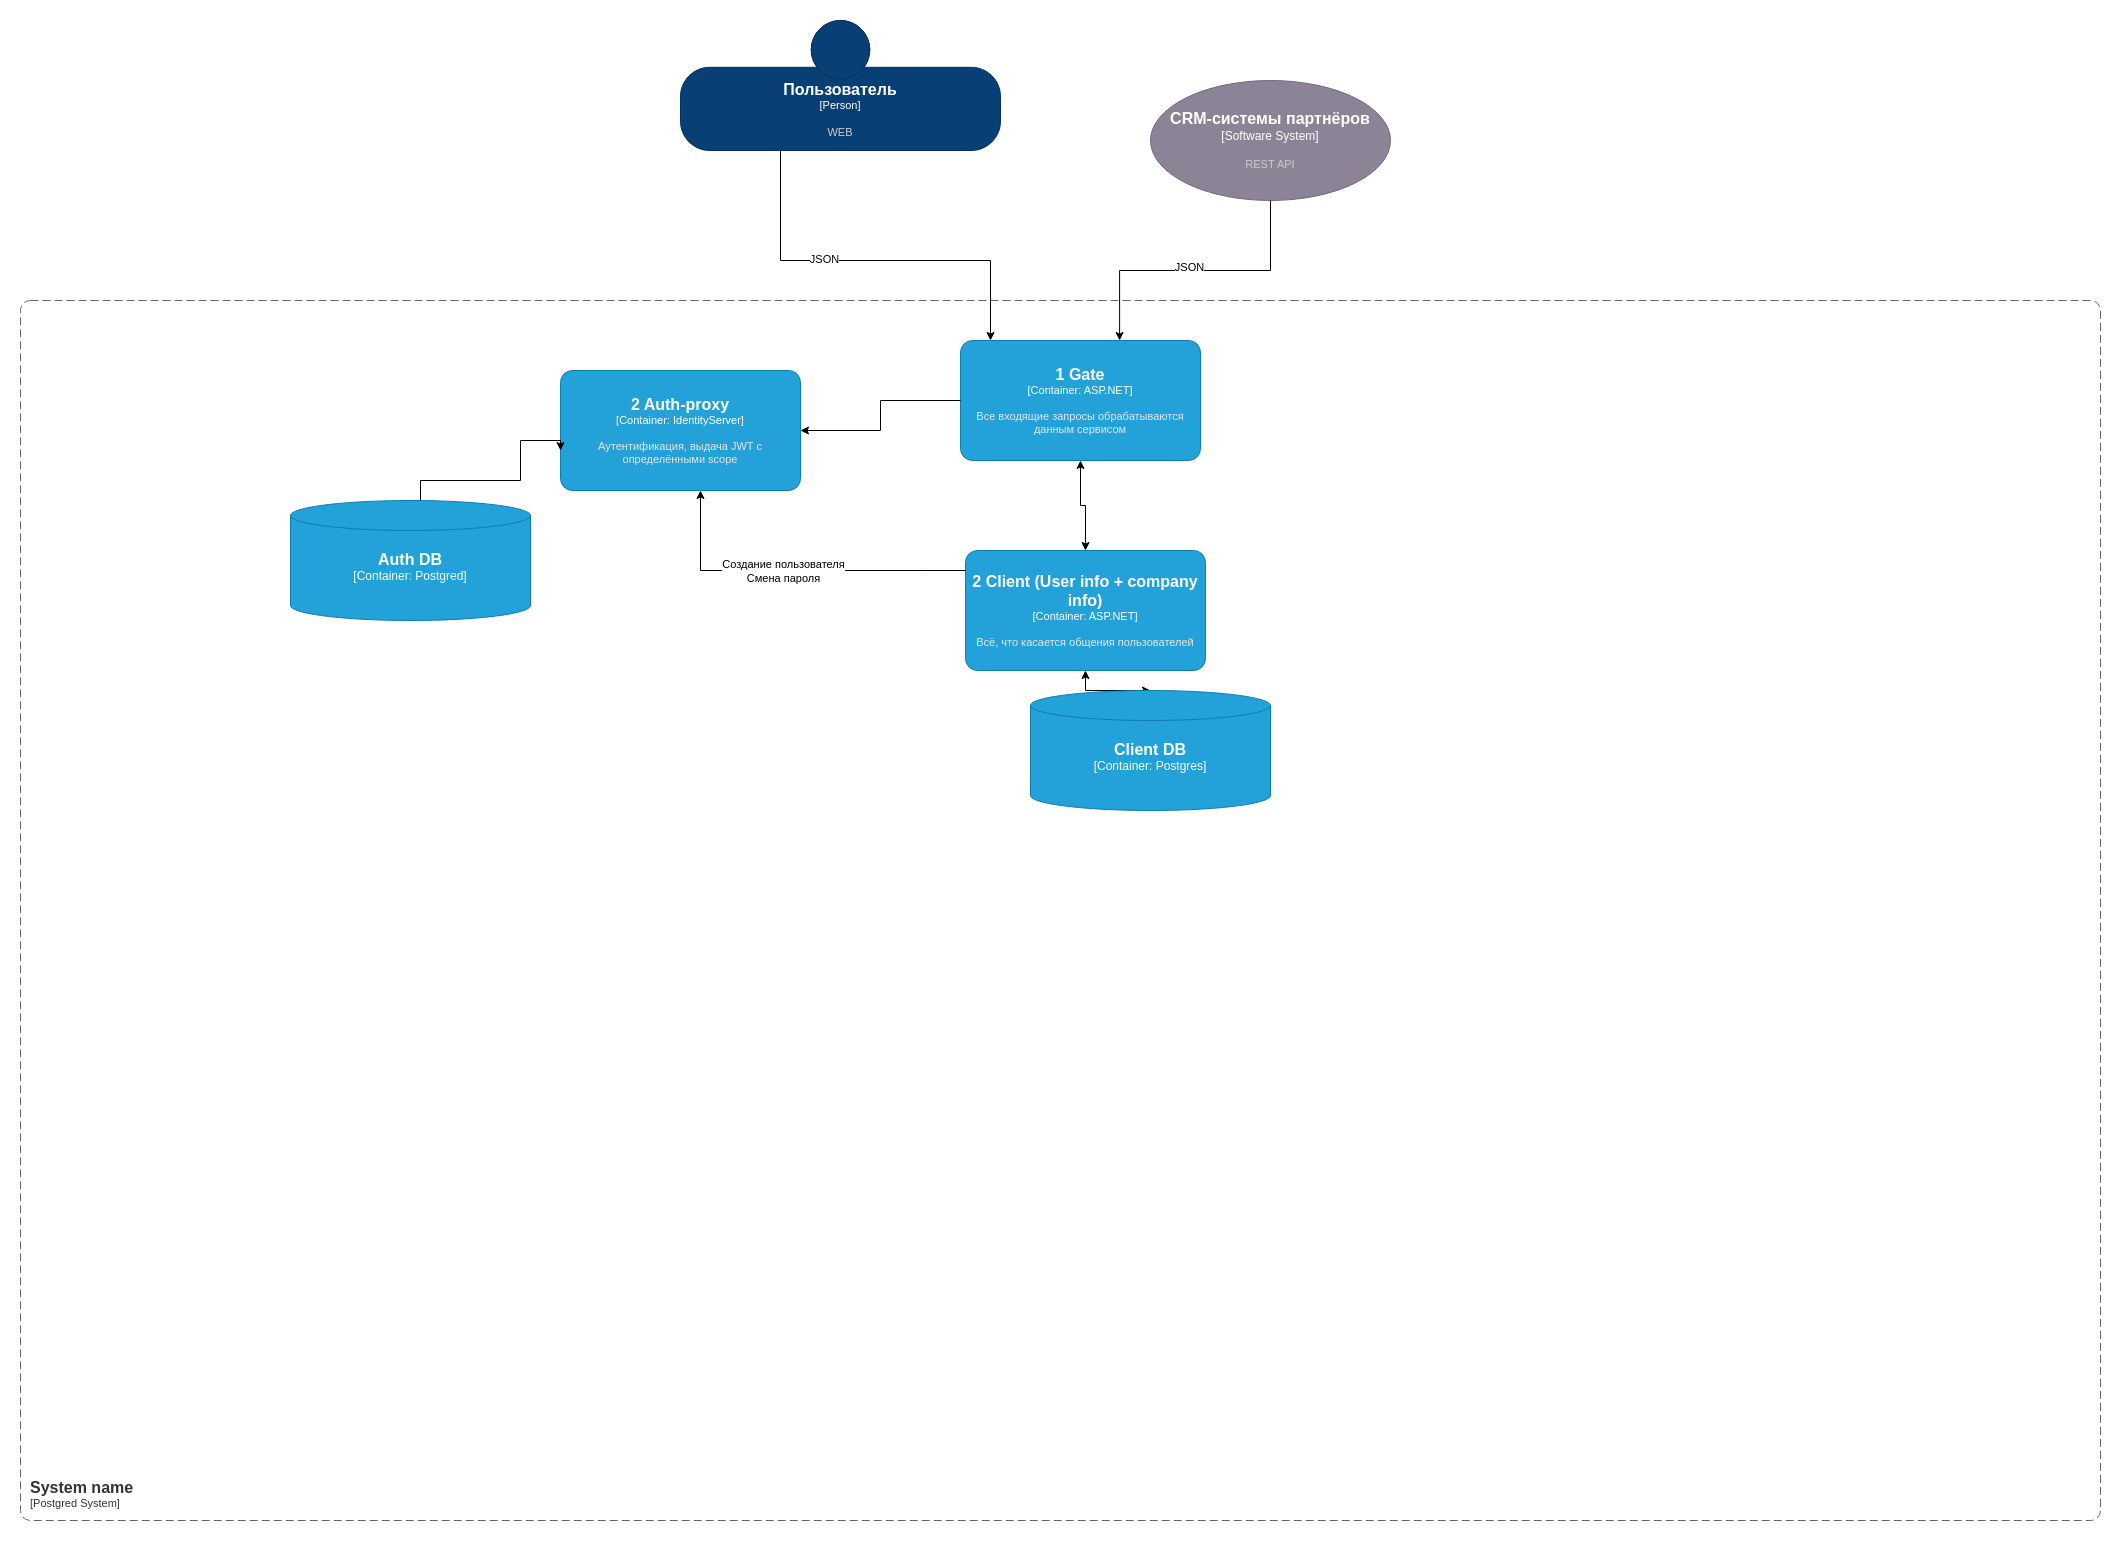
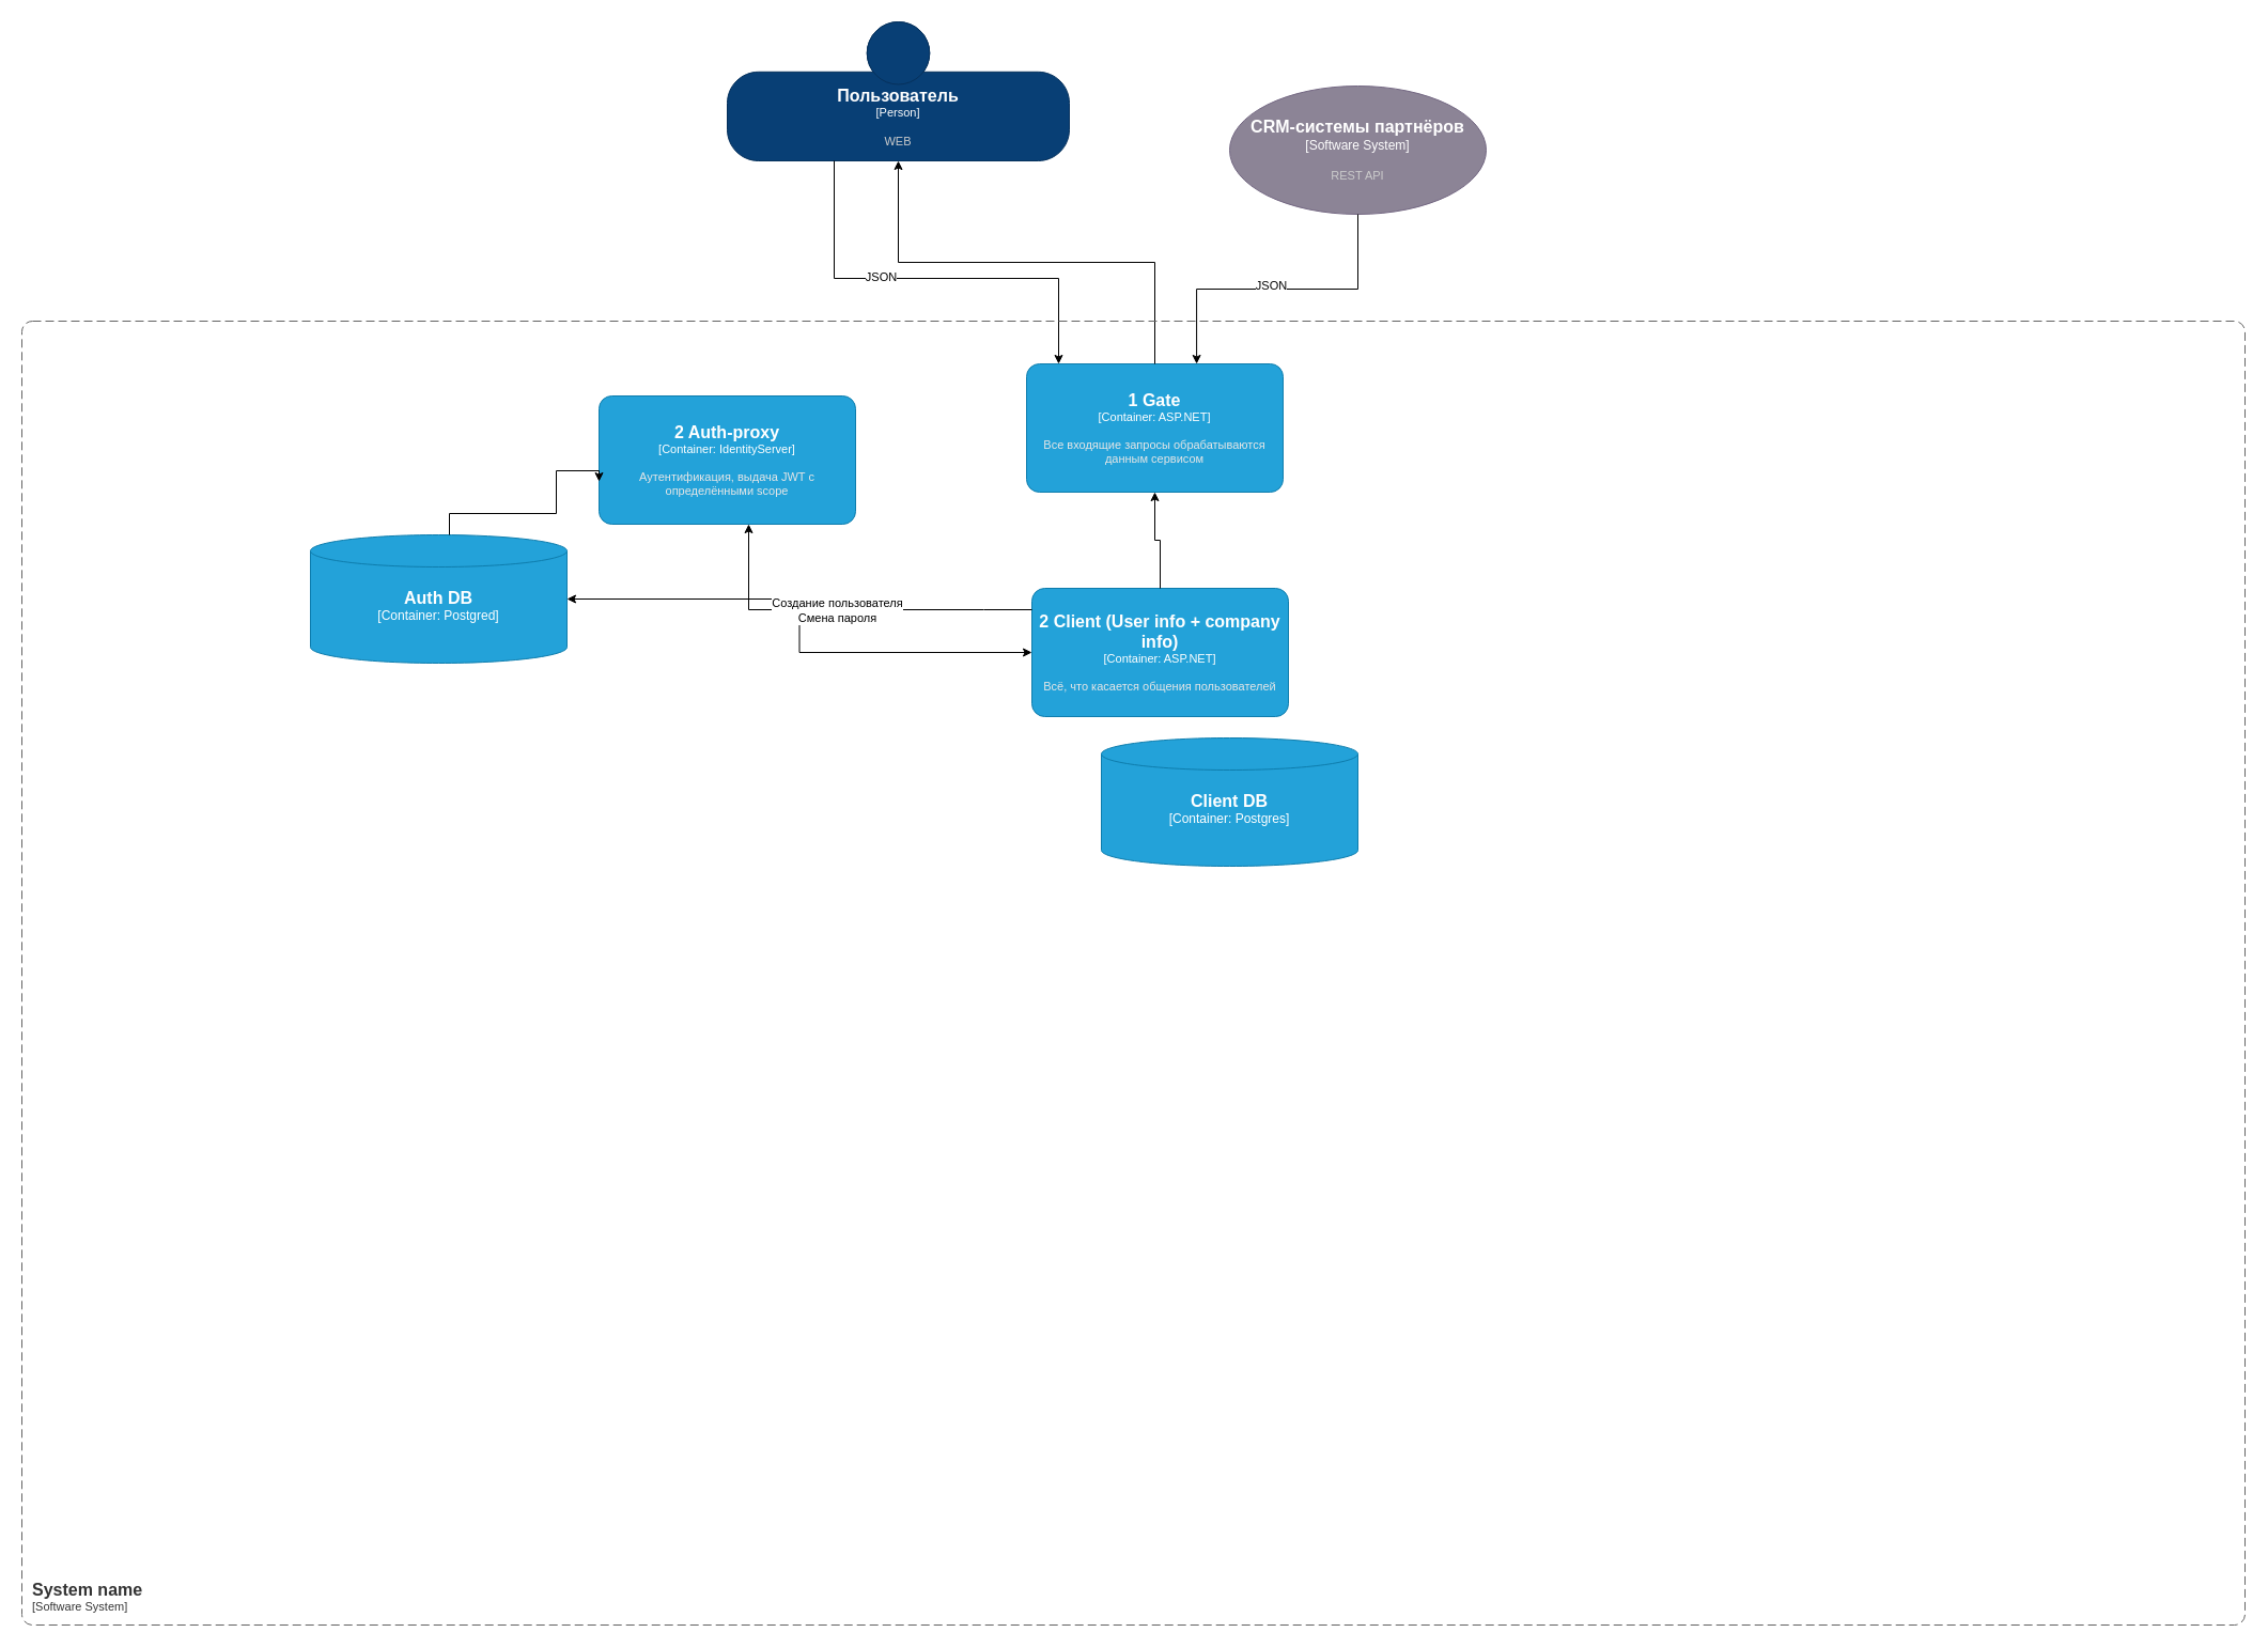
- <mxCell id="10" style="edgeStyle=orthogonalEdgeStyle;rounded=0;orthogonalLoop=1;jettySize=auto;html=1;entryX=1;entryY=0.5;entryDx=0;entryDy=0;entryPerimeter=0;" parent="1" source="2" target="9" edge="1"><mxGeometry relative="1" as="geometry" /></mxCell>
+ <mxCell id="10" style="edgeStyle=orthogonalEdgeStyle;rounded=0;orthogonalLoop=1;jettySize=auto;html=1;" parent="1" source="2" target="3" edge="1"><mxGeometry relative="1" as="geometry" /></mxCell>
- <mxCell id="15" style="edgeStyle=orthogonalEdgeStyle;rounded=0;orthogonalLoop=1;jettySize=auto;html=1;entryX=0.5;entryY=0;entryDx=0;entryDy=0;entryPerimeter=0;startArrow=classic;startFill=1;" parent="1" source="2" target="12" edge="1"><mxGeometry relative="1" as="geometry" /></mxCell>
+ <mxCell id="15" style="edgeStyle=orthogonalEdgeStyle;rounded=0;orthogonalLoop=1;jettySize=auto;html=1;entryX=0.5;entryY=0;entryDx=0;entryDy=0;entryPerimeter=0;startArrow=classic;startFill=1;endArrow=none;" parent="1" source="2" target="12" edge="1"><mxGeometry relative="1" as="geometry" /></mxCell>
- <mxCell id="11" style="edgeStyle=orthogonalEdgeStyle;rounded=0;orthogonalLoop=1;jettySize=auto;html=1;startArrow=classic;startFill=1;" parent="1" source="12" target="13" edge="1"><mxGeometry relative="1" as="geometry" /></mxCell>
+ <mxCell id="11" style="edgeStyle=orthogonalEdgeStyle;rounded=0;orthogonalLoop=1;jettySize=auto;html=1;startArrow=classic;startFill=1;" parent="1" source="12" target="18" edge="1"><mxGeometry relative="1" as="geometry" /></mxCell>
- <mxCell id="14" value="&lt;font style=&quot;font-size: 16px&quot;&gt;&lt;b&gt;&lt;div style=&quot;text-align: left&quot;&gt;System name&lt;/div&gt;&lt;/b&gt;&lt;/font&gt;&lt;div style=&quot;text-align: left&quot;&gt;[Postgred System]&lt;/div&gt;" style="rounded=1;fontSize=11;whiteSpace=wrap;html=1;dashed=1;arcSize=20;fillColor=none;strokeColor=#666666;fontColor=#333333;labelBackgroundColor=none;align=left;verticalAlign=bottom;labelBorderColor=none;spacingTop=0;spacing=10;dashPattern=8 4;metaEdit=1;rotatable=0;perimeter=rectanglePerimeter;noLabel=0;labelPadding=0;allowArrows=0;connectable=0;expand=0;recursiveResize=0;editable=1;pointerEvents=0;absoluteArcSize=1;points=[[0.25,0,0],[0.5,0,0],[0.75,0,0],[1,0.25,0],[1,0.5,0],[1,0.75,0],[0.75,1,0],[0.5,1,0],[0.25,1,0],[0,0.75,0],[0,0.5,0],[0,0.25,0]];" parent="1" vertex="1"><mxGeometry x="20" y="300" width="2080" height="1220" as="geometry" /></mxCell>
+ <mxCell id="14" value="&lt;font style=&quot;font-size: 16px&quot;&gt;&lt;b&gt;&lt;div style=&quot;text-align: left&quot;&gt;System name&lt;/div&gt;&lt;/b&gt;&lt;/font&gt;&lt;div style=&quot;text-align: left&quot;&gt;[Software System]&lt;/div&gt;" style="rounded=1;fontSize=11;whiteSpace=wrap;html=1;dashed=1;arcSize=20;fillColor=none;strokeColor=#666666;fontColor=#333333;labelBackgroundColor=none;align=left;verticalAlign=bottom;labelBorderColor=none;spacingTop=0;spacing=10;dashPattern=8 4;metaEdit=1;rotatable=0;perimeter=rectanglePerimeter;noLabel=0;labelPadding=0;allowArrows=0;connectable=0;expand=0;recursiveResize=0;editable=1;pointerEvents=0;absoluteArcSize=1;points=[[0.25,0,0],[0.5,0,0],[0.75,0,0],[1,0.25,0],[1,0.5,0],[1,0.75,0],[0.75,1,0],[0.5,1,0],[0.25,1,0],[0,0.75,0],[0,0.5,0],[0,0.25,0]];" parent="1" vertex="1"><mxGeometry x="20" y="300" width="2080" height="1220" as="geometry" /></mxCell>
